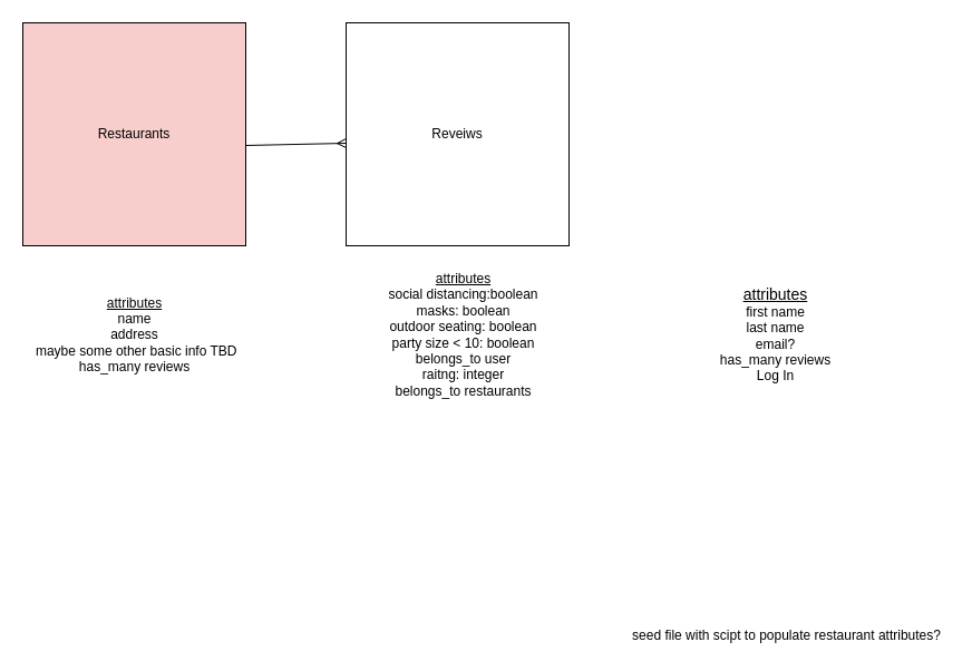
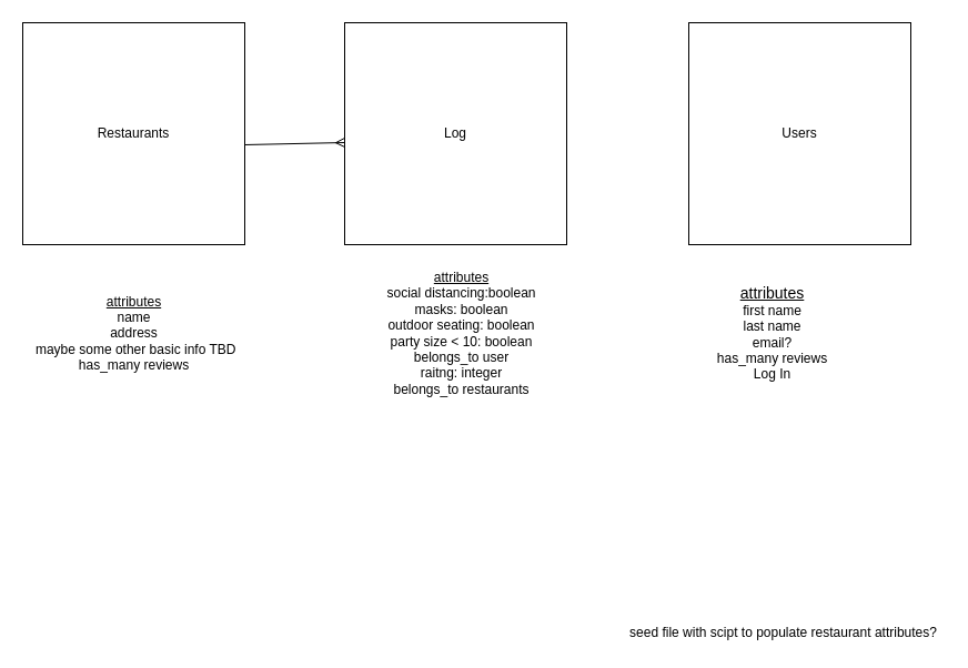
- <mxCell id="2" value="Restaurants" style="whiteSpace=wrap;html=1;aspect=fixed;fillColor=#f8cecc;" vertex="1" parent="1"><mxGeometry x="20" y="20" width="200" height="200" as="geometry" /></mxCell>
+ <mxCell id="2" value="Restaurants" style="whiteSpace=wrap;html=1;aspect=fixed;" vertex="1" parent="1"><mxGeometry x="20" y="20" width="200" height="200" as="geometry" /></mxCell>
- <mxCell id="3" value="Reveiws" style="whiteSpace=wrap;html=1;aspect=fixed;" vertex="1" parent="1"><mxGeometry x="310" y="20" width="200" height="200" as="geometry" /></mxCell>
+ <mxCell id="3" value="Log" style="whiteSpace=wrap;html=1;aspect=fixed;" vertex="1" parent="1"><mxGeometry x="310" y="20" width="200" height="200" as="geometry" /></mxCell>
+ <mxCell id="8" value="Users" style="whiteSpace=wrap;html=1;aspect=fixed;" vertex="1" parent="1"><mxGeometry x="620" y="20" width="200" height="200" as="geometry" /></mxCell>
